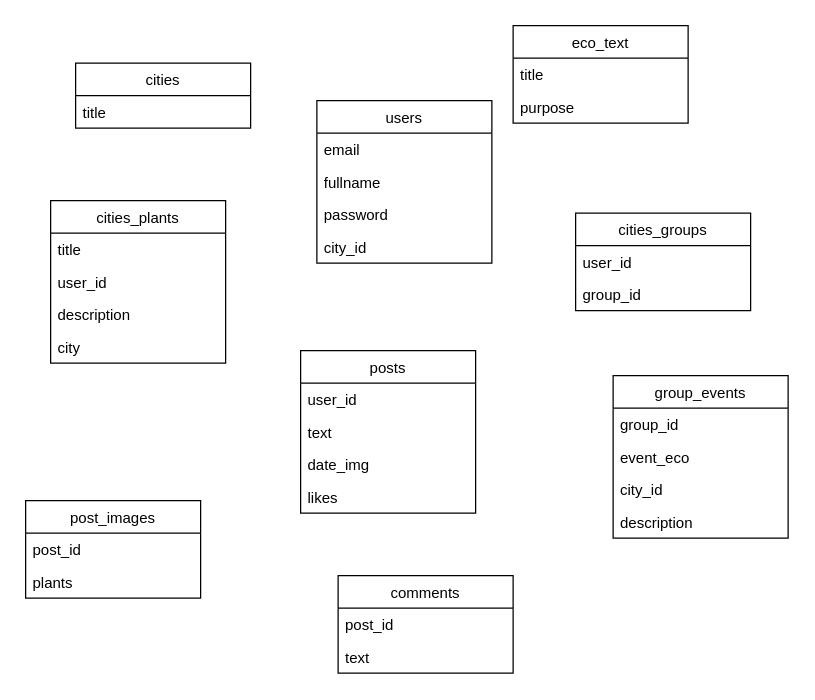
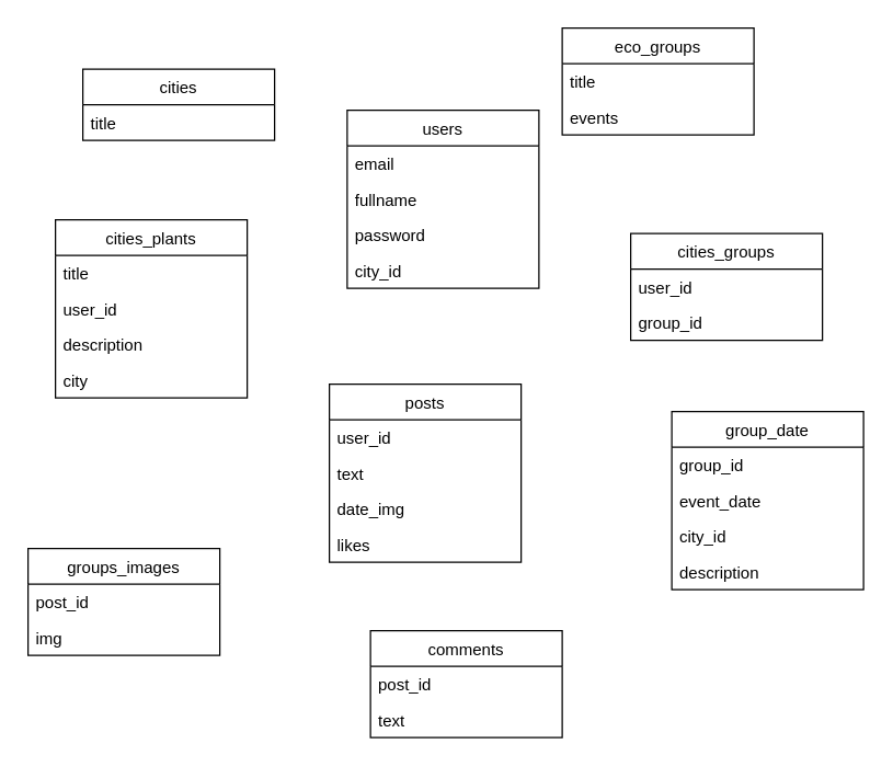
- <mxCell id="14" value="eco_text" style="swimlane;fontStyle=0;childLayout=stackLayout;horizontal=1;startSize=26;fillColor=none;horizontalStack=0;resizeParent=1;resizeParentMax=0;resizeLast=0;collapsible=1;marginBottom=0;" vertex="1" parent="1"><mxGeometry x="410" y="20" width="140" height="78" as="geometry" /></mxCell>
+ <mxCell id="14" value="eco_groups" style="swimlane;fontStyle=0;childLayout=stackLayout;horizontal=1;startSize=26;fillColor=none;horizontalStack=0;resizeParent=1;resizeParentMax=0;resizeLast=0;collapsible=1;marginBottom=0;" vertex="1" parent="1"><mxGeometry x="410" y="20" width="140" height="78" as="geometry" /></mxCell>
- <mxCell id="16" value="purpose" style="text;strokeColor=none;fillColor=none;align=left;verticalAlign=top;spacingLeft=4;spacingRight=4;overflow=hidden;rotatable=0;points=[[0,0.5],[1,0.5]];portConstraint=eastwest;" vertex="1" parent="14"><mxGeometry y="52" width="140" height="26" as="geometry" /></mxCell>
+ <mxCell id="16" value="events" style="text;strokeColor=none;fillColor=none;align=left;verticalAlign=top;spacingLeft=4;spacingRight=4;overflow=hidden;rotatable=0;points=[[0,0.5],[1,0.5]];portConstraint=eastwest;" vertex="1" parent="14"><mxGeometry y="52" width="140" height="26" as="geometry" /></mxCell>
- <mxCell id="25" value="group_events" style="swimlane;fontStyle=0;childLayout=stackLayout;horizontal=1;startSize=26;fillColor=none;horizontalStack=0;resizeParent=1;resizeParentMax=0;resizeLast=0;collapsible=1;marginBottom=0;" vertex="1" parent="1"><mxGeometry x="490" y="300" width="140" height="130" as="geometry" /></mxCell>
+ <mxCell id="25" value="group_date" style="swimlane;fontStyle=0;childLayout=stackLayout;horizontal=1;startSize=26;fillColor=none;horizontalStack=0;resizeParent=1;resizeParentMax=0;resizeLast=0;collapsible=1;marginBottom=0;" vertex="1" parent="1"><mxGeometry x="490" y="300" width="140" height="130" as="geometry" /></mxCell>
- <mxCell id="27" value="event_eco" style="text;strokeColor=none;fillColor=none;align=left;verticalAlign=top;spacingLeft=4;spacingRight=4;overflow=hidden;rotatable=0;points=[[0,0.5],[1,0.5]];portConstraint=eastwest;" vertex="1" parent="25"><mxGeometry y="52" width="140" height="26" as="geometry" /></mxCell>
+ <mxCell id="27" value="event_date" style="text;strokeColor=none;fillColor=none;align=left;verticalAlign=top;spacingLeft=4;spacingRight=4;overflow=hidden;rotatable=0;points=[[0,0.5],[1,0.5]];portConstraint=eastwest;" vertex="1" parent="25"><mxGeometry y="52" width="140" height="26" as="geometry" /></mxCell>
- <mxCell id="30" value="post_images" style="swimlane;fontStyle=0;childLayout=stackLayout;horizontal=1;startSize=26;fillColor=none;horizontalStack=0;resizeParent=1;resizeParentMax=0;resizeLast=0;collapsible=1;marginBottom=0;" vertex="1" parent="1"><mxGeometry x="20" y="400" width="140" height="78" as="geometry" /></mxCell>
+ <mxCell id="30" value="groups_images" style="swimlane;fontStyle=0;childLayout=stackLayout;horizontal=1;startSize=26;fillColor=none;horizontalStack=0;resizeParent=1;resizeParentMax=0;resizeLast=0;collapsible=1;marginBottom=0;" vertex="1" parent="1"><mxGeometry x="20" y="400" width="140" height="78" as="geometry" /></mxCell>
- <mxCell id="32" value="plants" style="text;strokeColor=none;fillColor=none;align=left;verticalAlign=top;spacingLeft=4;spacingRight=4;overflow=hidden;rotatable=0;points=[[0,0.5],[1,0.5]];portConstraint=eastwest;" vertex="1" parent="30"><mxGeometry y="52" width="140" height="26" as="geometry" /></mxCell>
+ <mxCell id="32" value="img" style="text;strokeColor=none;fillColor=none;align=left;verticalAlign=top;spacingLeft=4;spacingRight=4;overflow=hidden;rotatable=0;points=[[0,0.5],[1,0.5]];portConstraint=eastwest;" vertex="1" parent="30"><mxGeometry y="52" width="140" height="26" as="geometry" /></mxCell>
